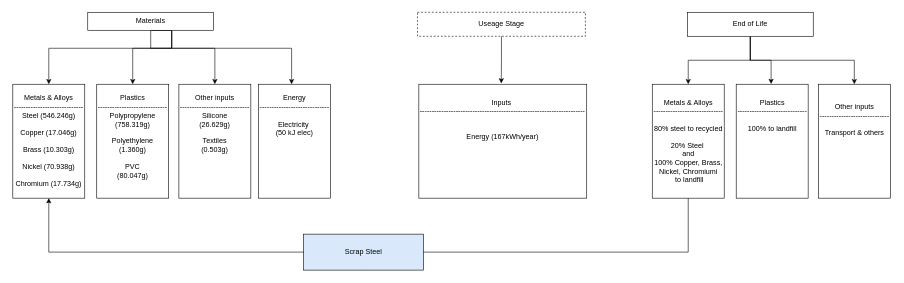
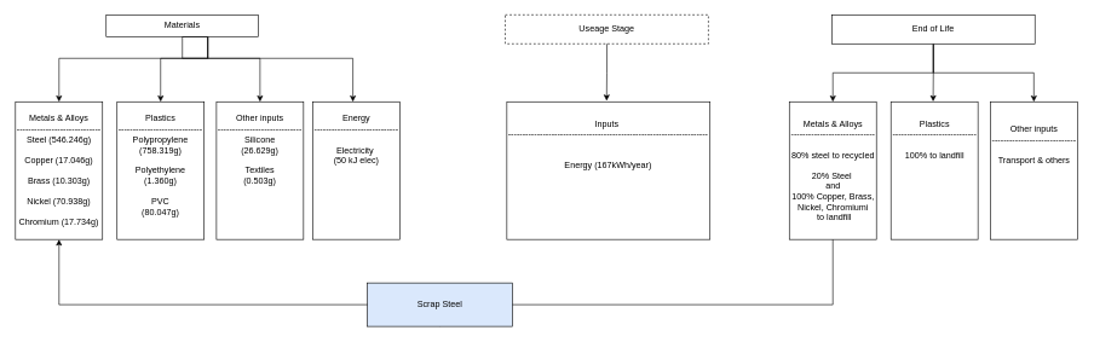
- <mxCell id="11" value="End of Life" style="rounded=0;whiteSpace=wrap;html=1;" vertex="1" parent="1"><mxGeometry x="1145" y="20" width="210" height="40" as="geometry" /></mxCell>
+ <mxCell id="11" value="End of Life" style="rounded=0;whiteSpace=wrap;html=1;" vertex="1" parent="1"><mxGeometry x="1145" y="20" width="280" height="40" as="geometry" /></mxCell>
